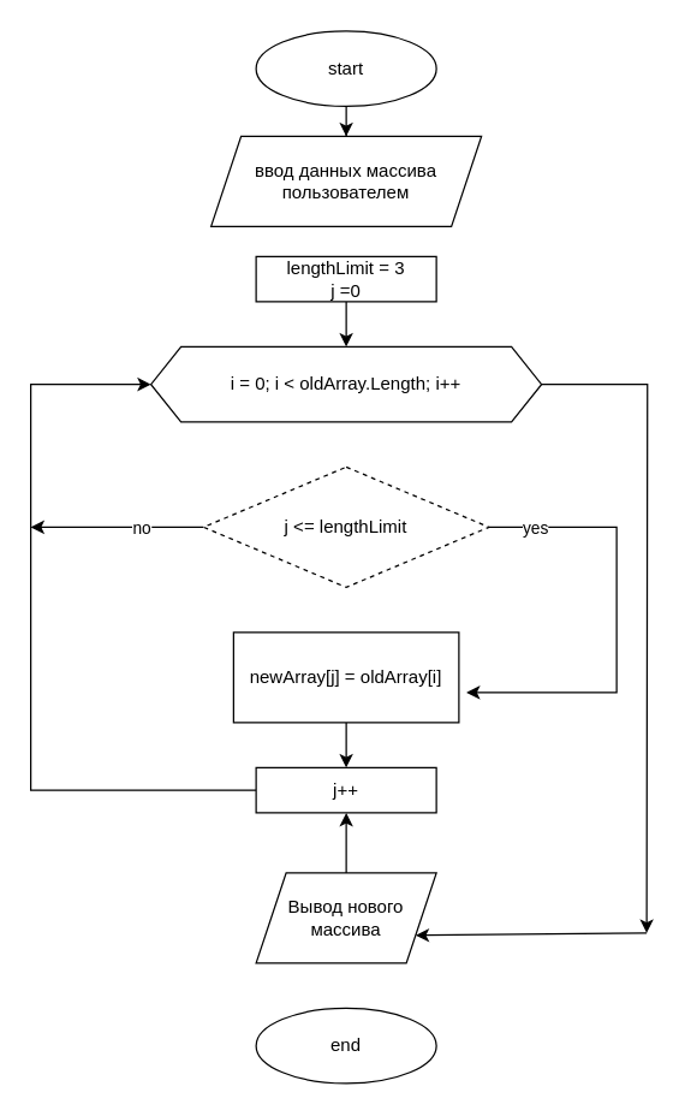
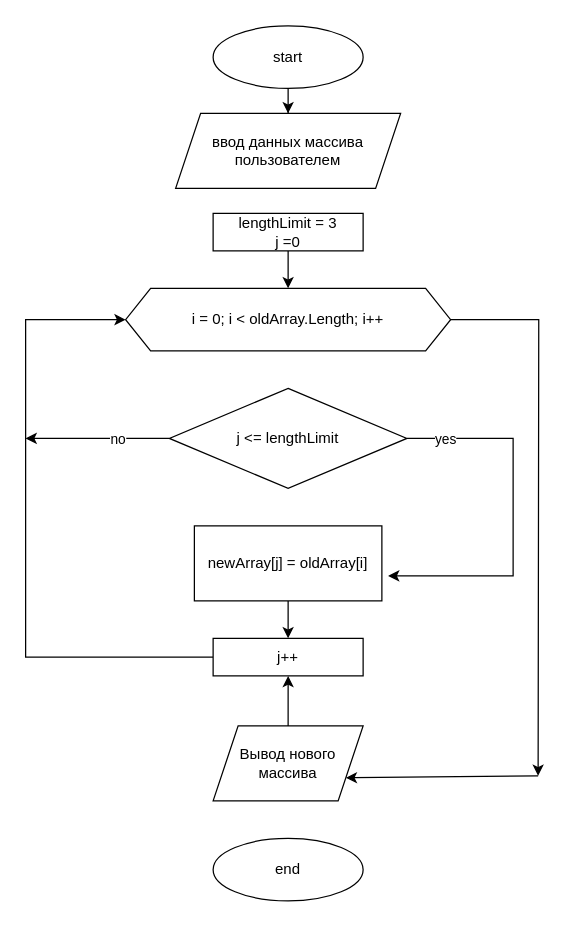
- <mxCell id="11" value="j &amp;lt;= lengthLimit" style="rhombus;whiteSpace=wrap;html=1;dashed=1;" vertex="1" parent="1"><mxGeometry x="135" y="310" width="190" height="80" as="geometry" /></mxCell>
+ <mxCell id="11" value="j &amp;lt;= lengthLimit" style="rhombus;whiteSpace=wrap;html=1;" vertex="1" parent="1"><mxGeometry x="135" y="310" width="190" height="80" as="geometry" /></mxCell>
